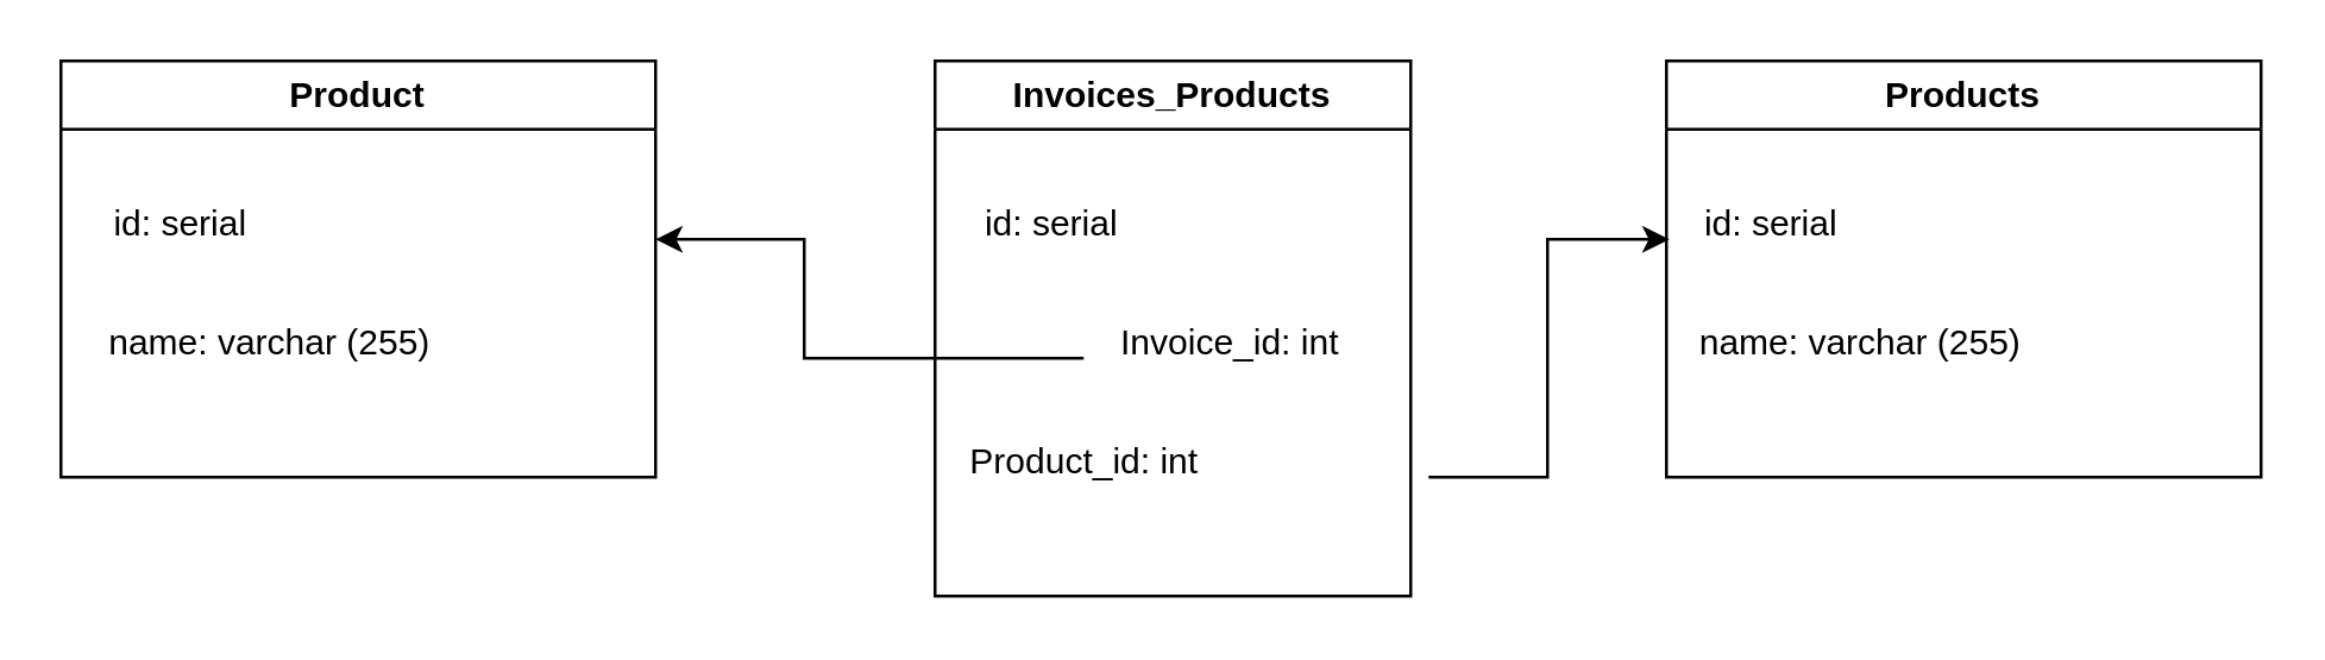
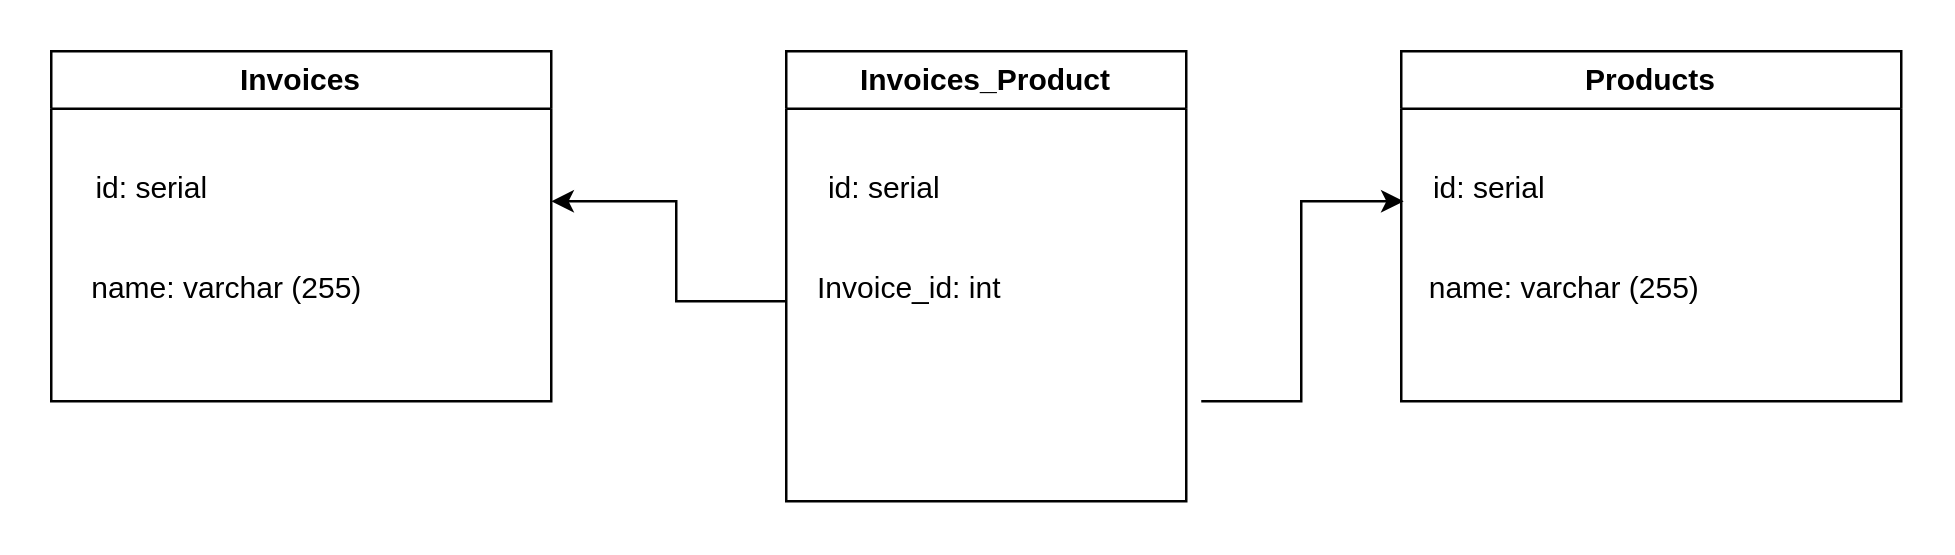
- <mxCell id="2" value="Product" style="swimlane;whiteSpace=wrap;html=1;" parent="1" vertex="1"><mxGeometry x="20" y="20" width="200" height="140" as="geometry"><mxRectangle x="310" y="270" width="140" height="30" as="alternateBounds" /></mxGeometry></mxCell>
+ <mxCell id="2" value="Invoices" style="swimlane;whiteSpace=wrap;html=1;" parent="1" vertex="1"><mxGeometry x="20" y="20" width="200" height="140" as="geometry"><mxRectangle x="310" y="270" width="140" height="30" as="alternateBounds" /></mxGeometry></mxCell>
- <mxCell id="8" value="Invoices_Products" style="swimlane;whiteSpace=wrap;html=1;" parent="1" vertex="1"><mxGeometry x="314" y="20" width="160" height="180" as="geometry" /></mxCell>
+ <mxCell id="8" value="Invoices_Product" style="swimlane;whiteSpace=wrap;html=1;" parent="1" vertex="1"><mxGeometry x="314" y="20" width="160" height="180" as="geometry" /></mxCell>
- <mxCell id="10" value="Invoice_id: int" style="text;html=1;align=center;verticalAlign=middle;resizable=0;points=[];autosize=1;strokeColor=none;fillColor=none;" parent="8" vertex="1"><mxGeometry x="49" y="80" width="100" height="30" as="geometry" /></mxCell>
+ <mxCell id="10" value="Invoice_id: int" style="text;html=1;align=center;verticalAlign=middle;resizable=0;points=[];autosize=1;strokeColor=none;fillColor=none;" parent="8" vertex="1"><mxGeometry x="-1" y="80" width="100" height="30" as="geometry" /></mxCell>
- <mxCell id="11" value="Product_id: int" style="text;html=1;align=center;verticalAlign=middle;resizable=0;points=[];autosize=1;strokeColor=none;fillColor=none;" parent="8" vertex="1"><mxGeometry y="120" width="100" height="30" as="geometry" /></mxCell>
